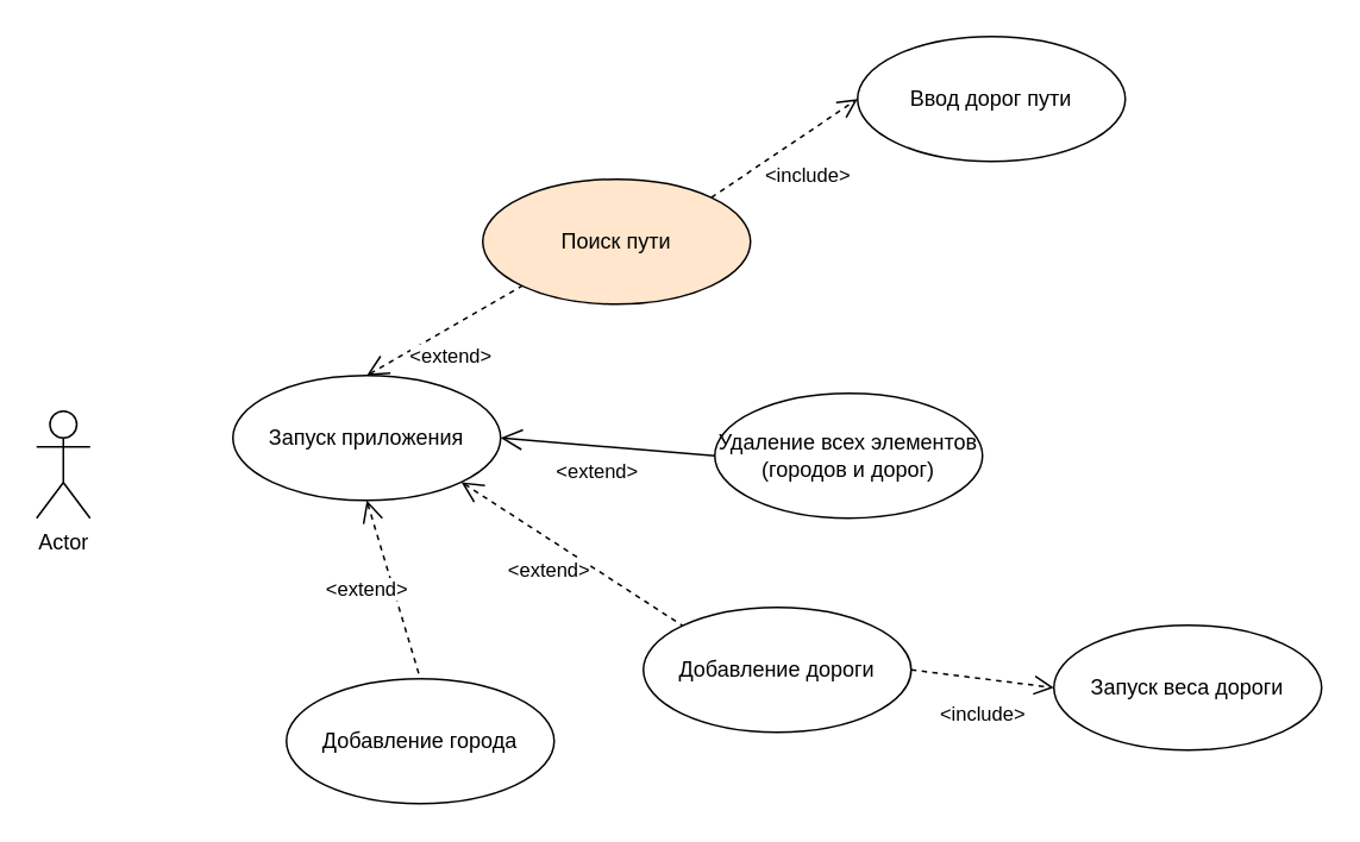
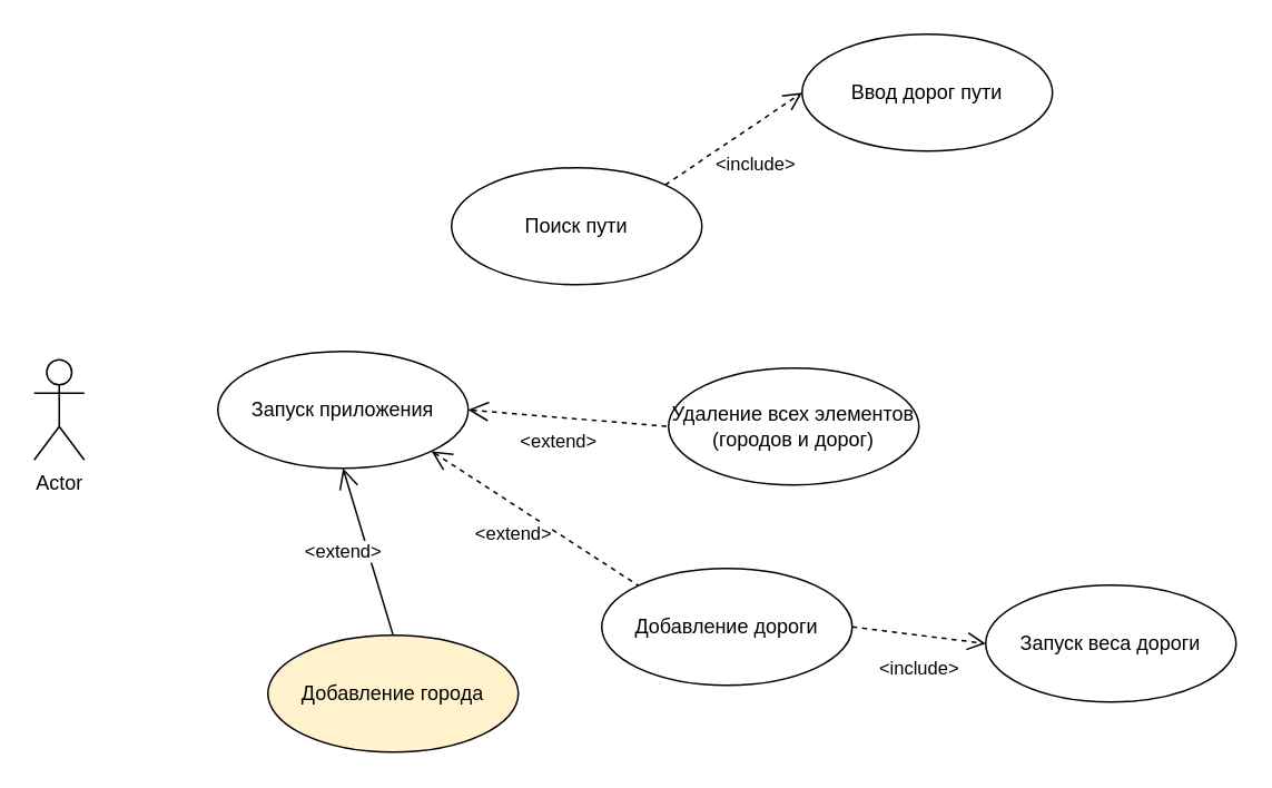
- <mxCell id="6" value="Поиск пути" style="ellipse;whiteSpace=wrap;html=1;fillColor=#ffe6cc;" vertex="1" parent="1"><mxGeometry x="270" y="100" width="150" height="70" as="geometry" /></mxCell>
+ <mxCell id="6" value="Поиск пути" style="ellipse;whiteSpace=wrap;html=1;" vertex="1" parent="1"><mxGeometry x="270" y="100" width="150" height="70" as="geometry" /></mxCell>
- <mxCell id="15" value="&amp;lt;extend&amp;gt;" style="edgeStyle=none;rounded=0;orthogonalLoop=1;jettySize=auto;html=1;exitX=0.5;exitY=0;exitDx=0;exitDy=0;entryX=0;entryY=1;entryDx=0;entryDy=0;endArrow=none;endFill=0;startArrow=open;startFill=0;dashed=1;startSize=10;" edge="1" parent="1" source="3" target="6"><mxGeometry x="-0.083" y="-14" relative="1" as="geometry"><mxPoint x="235" y="310" as="sourcePoint" /><mxPoint x="265" y="410" as="targetPoint" /><mxPoint as="offset" /></mxGeometry></mxCell>
- <mxCell id="14" value="&amp;lt;extend&amp;gt;" style="edgeStyle=none;rounded=0;orthogonalLoop=1;jettySize=auto;html=1;exitX=1;exitY=0.5;exitDx=0;exitDy=0;endArrow=none;endFill=0;startArrow=open;startFill=0;dashed=0;startSize=10;entryX=0;entryY=0.5;entryDx=0;entryDy=0;" edge="1" parent="1" source="3" target="12"><mxGeometry x="-0.083" y="-14" relative="1" as="geometry"><mxPoint x="225" y="300" as="sourcePoint" /><mxPoint x="390" y="260" as="targetPoint" /><mxPoint as="offset" /></mxGeometry></mxCell>
+ <mxCell id="14" value="&amp;lt;extend&amp;gt;" style="edgeStyle=none;rounded=0;orthogonalLoop=1;jettySize=auto;html=1;exitX=1;exitY=0.5;exitDx=0;exitDy=0;endArrow=none;endFill=0;startArrow=open;startFill=0;dashed=1;startSize=10;entryX=0;entryY=0.5;entryDx=0;entryDy=0;" edge="1" parent="1" source="3" target="12"><mxGeometry x="-0.083" y="-14" relative="1" as="geometry"><mxPoint x="225" y="300" as="sourcePoint" /><mxPoint x="390" y="260" as="targetPoint" /><mxPoint as="offset" /></mxGeometry></mxCell>
- <mxCell id="4" value="Actor" style="shape=umlActor;verticalLabelPosition=bottom;verticalAlign=top;html=1;outlineConnect=0;" vertex="1" parent="1"><mxGeometry x="20" y="230" width="30" height="60" as="geometry" /></mxCell>
+ <mxCell id="4" value="Actor" style="shape=umlActor;verticalLabelPosition=bottom;verticalAlign=top;html=1;outlineConnect=0;" vertex="1" parent="1"><mxGeometry x="20" y="215" width="30" height="60" as="geometry" /></mxCell>
- <mxCell id="2" value="&amp;lt;extend&amp;gt;" style="edgeStyle=none;rounded=0;orthogonalLoop=1;jettySize=auto;html=1;exitX=0.5;exitY=1;exitDx=0;exitDy=0;entryX=0.5;entryY=0;entryDx=0;entryDy=0;endArrow=none;endFill=0;startArrow=open;startFill=0;dashed=1;startSize=10;" edge="1" parent="1" source="3" target="8"><mxGeometry x="-0.083" y="-14" relative="1" as="geometry"><mxPoint as="offset" /></mxGeometry></mxCell>
+ <mxCell id="2" value="&amp;lt;extend&amp;gt;" style="edgeStyle=none;rounded=0;orthogonalLoop=1;jettySize=auto;html=1;exitX=0.5;exitY=1;exitDx=0;exitDy=0;entryX=0.5;entryY=0;entryDx=0;entryDy=0;endArrow=none;endFill=0;startArrow=open;startFill=0;dashed=0;startSize=10;" edge="1" parent="1" source="3" target="8"><mxGeometry x="-0.083" y="-14" relative="1" as="geometry"><mxPoint as="offset" /></mxGeometry></mxCell>
- <mxCell id="8" value="Добавление города" style="ellipse;whiteSpace=wrap;html=1;" vertex="1" parent="1"><mxGeometry x="160" y="380" width="150" height="70" as="geometry" /></mxCell>
+ <mxCell id="8" value="Добавление города" style="ellipse;whiteSpace=wrap;html=1;fillColor=#fff2cc;" vertex="1" parent="1"><mxGeometry x="160" y="380" width="150" height="70" as="geometry" /></mxCell>
